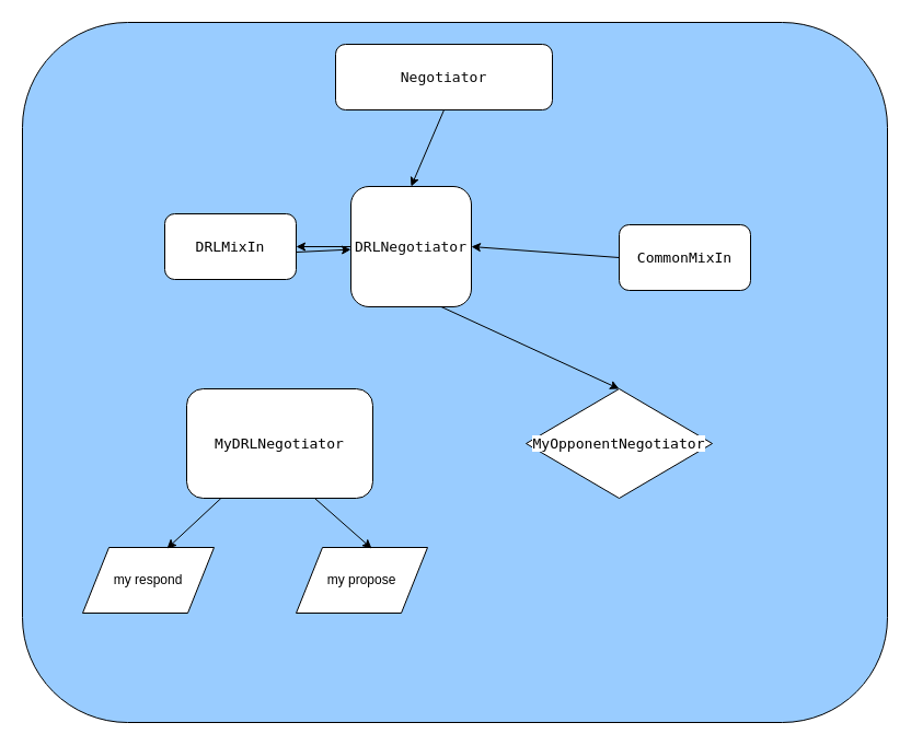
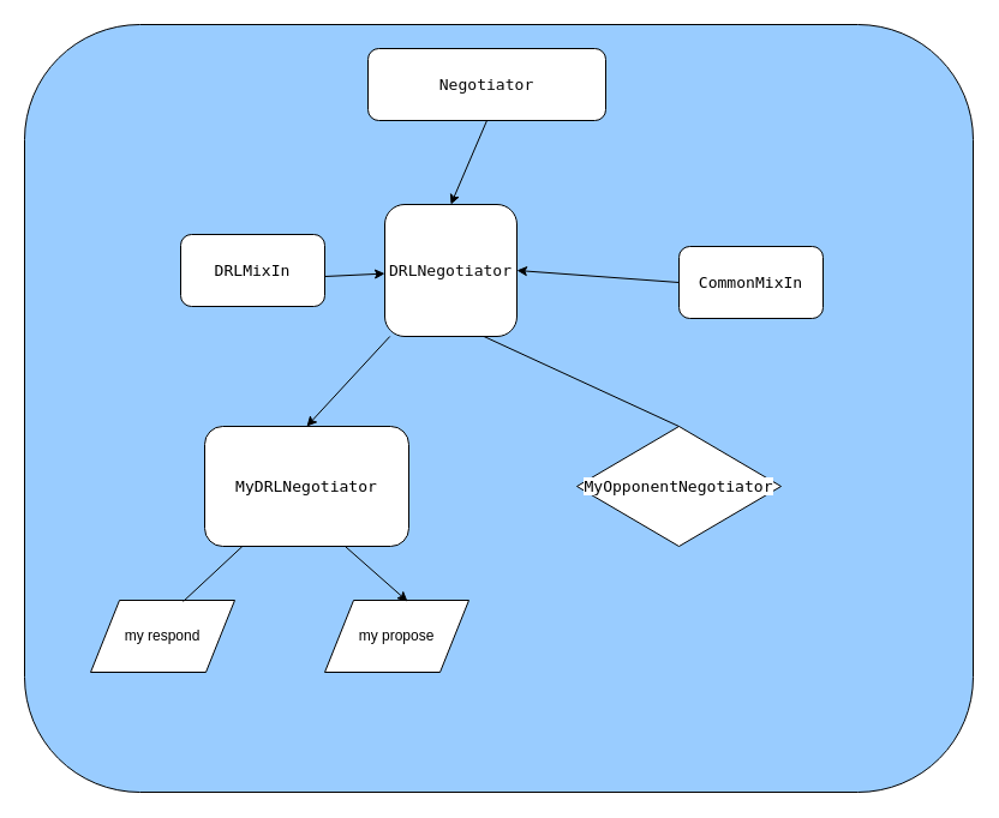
- <mxCell id="12" value="" style="endArrow=classic;html=1;" edge="1" parent="1" source="3" target="8"><mxGeometry width="50" height="50" relative="1" as="geometry"><mxPoint x="365" y="510" as="sourcePoint" /><mxPoint x="415" y="460" as="targetPoint" /></mxGeometry></mxCell>
+ <mxCell id="12" value="" style="endArrow=classic;html=1;entryX=0.5;entryY=0;entryDx=0;entryDy=0;" edge="1" parent="1" source="3" target="4"><mxGeometry width="50" height="50" relative="1" as="geometry"><mxPoint x="365" y="510" as="sourcePoint" /><mxPoint x="415" y="460" as="targetPoint" /></mxGeometry></mxCell>
- <mxCell id="13" value="" style="endArrow=classic;html=1;exitX=0.75;exitY=1;exitDx=0;exitDy=0;entryX=0.5;entryY=0;entryDx=0;entryDy=0;" edge="1" parent="1" source="3" target="6"><mxGeometry width="50" height="50" relative="1" as="geometry"><mxPoint x="540" y="330" as="sourcePoint" /><mxPoint x="590" y="280" as="targetPoint" /></mxGeometry></mxCell>
+ <mxCell id="13" value="" style="endArrow=none;html=1;exitX=0.75;exitY=1;exitDx=0;exitDy=0;entryX=0.5;entryY=0;entryDx=0;entryDy=0;" edge="1" parent="1" source="3" target="6"><mxGeometry width="50" height="50" relative="1" as="geometry"><mxPoint x="540" y="330" as="sourcePoint" /><mxPoint x="590" y="280" as="targetPoint" /></mxGeometry></mxCell>
- <mxCell id="16" value="" style="endArrow=classic;html=1;entryX=0.642;entryY=0.017;entryDx=0;entryDy=0;entryPerimeter=0;" edge="1" parent="1" source="4" target="14"><mxGeometry width="50" height="50" relative="1" as="geometry"><mxPoint x="160" y="510" as="sourcePoint" /><mxPoint x="210" y="460" as="targetPoint" /></mxGeometry></mxCell>
+ <mxCell id="16" value="" style="endArrow=none;html=1;entryX=0.642;entryY=0.017;entryDx=0;entryDy=0;entryPerimeter=0;" edge="1" parent="1" source="4" target="14"><mxGeometry width="50" height="50" relative="1" as="geometry"><mxPoint x="160" y="510" as="sourcePoint" /><mxPoint x="210" y="460" as="targetPoint" /></mxGeometry></mxCell>
